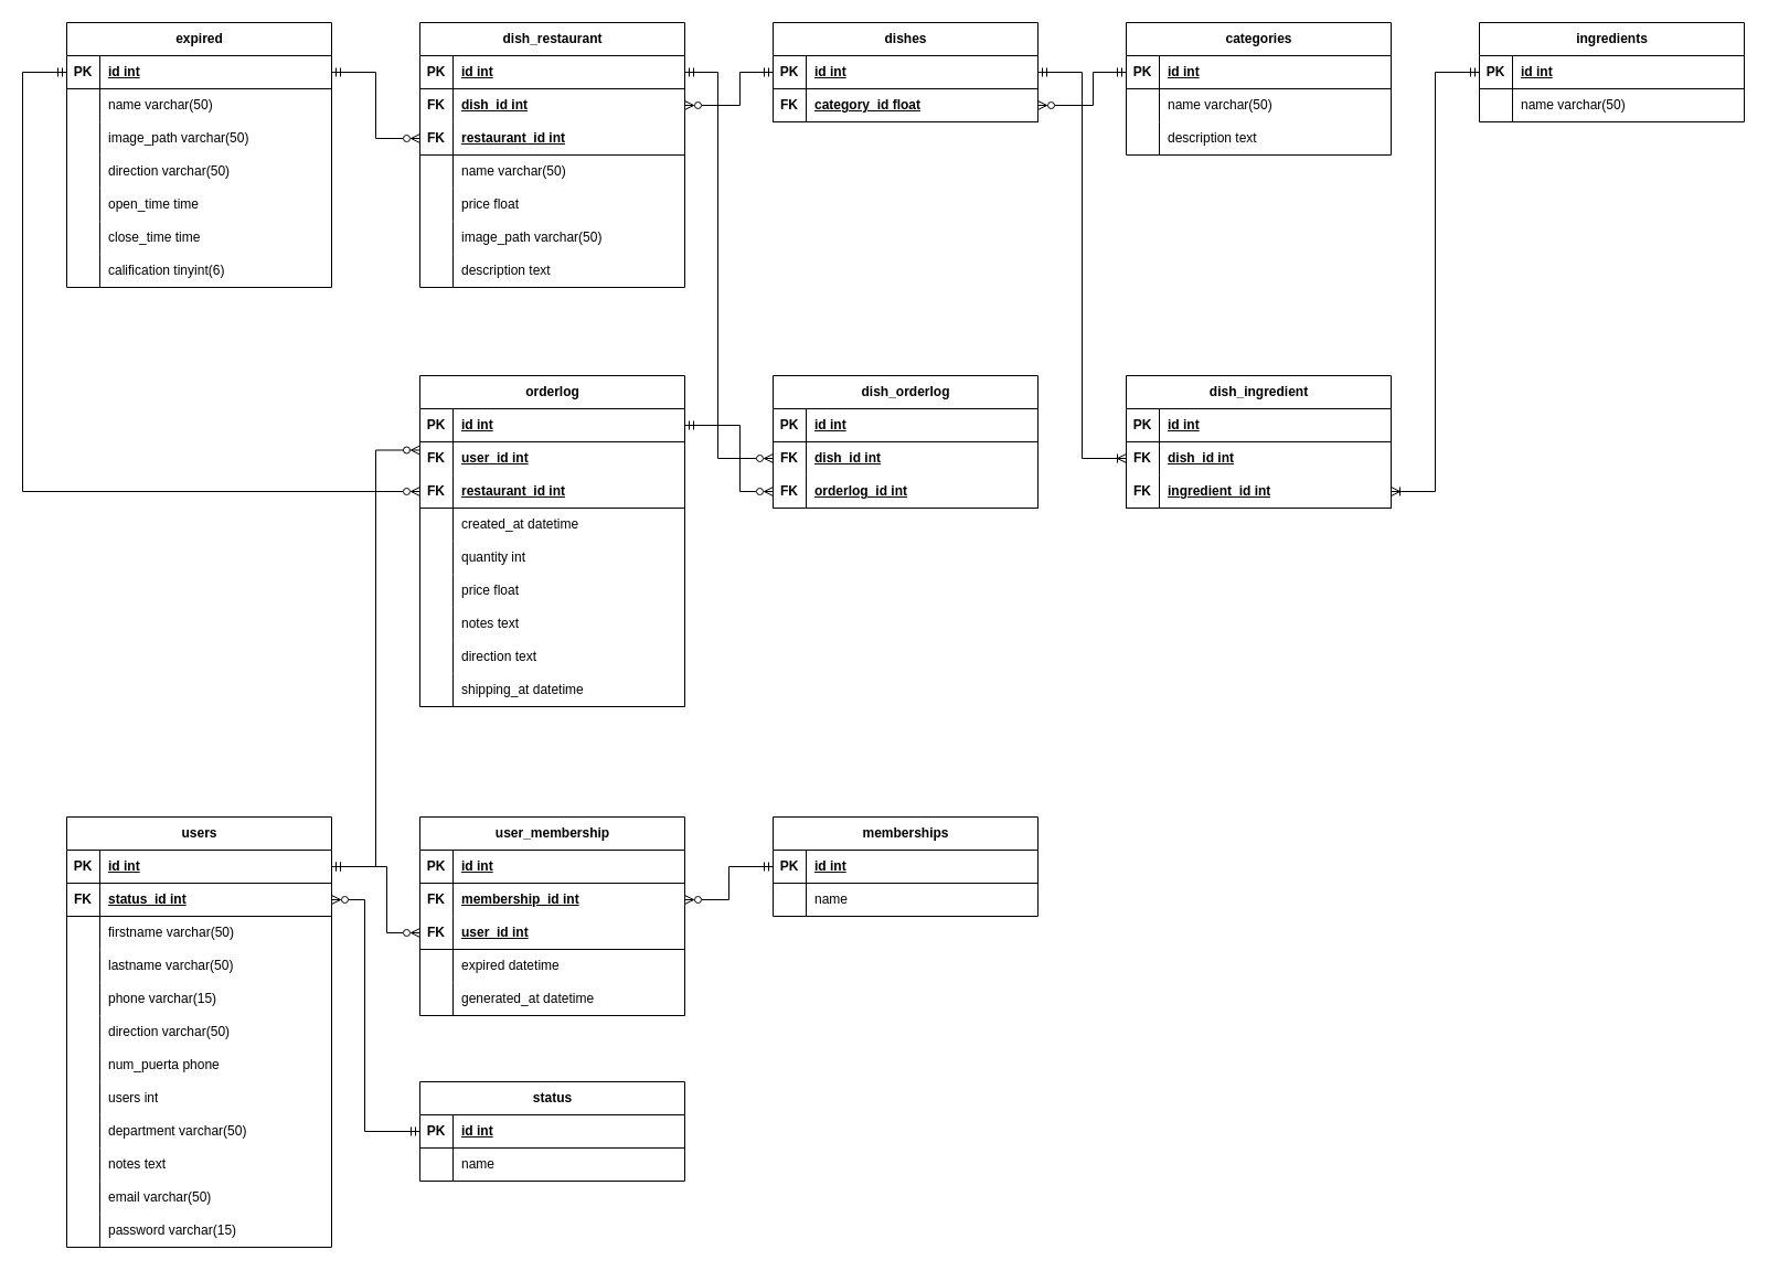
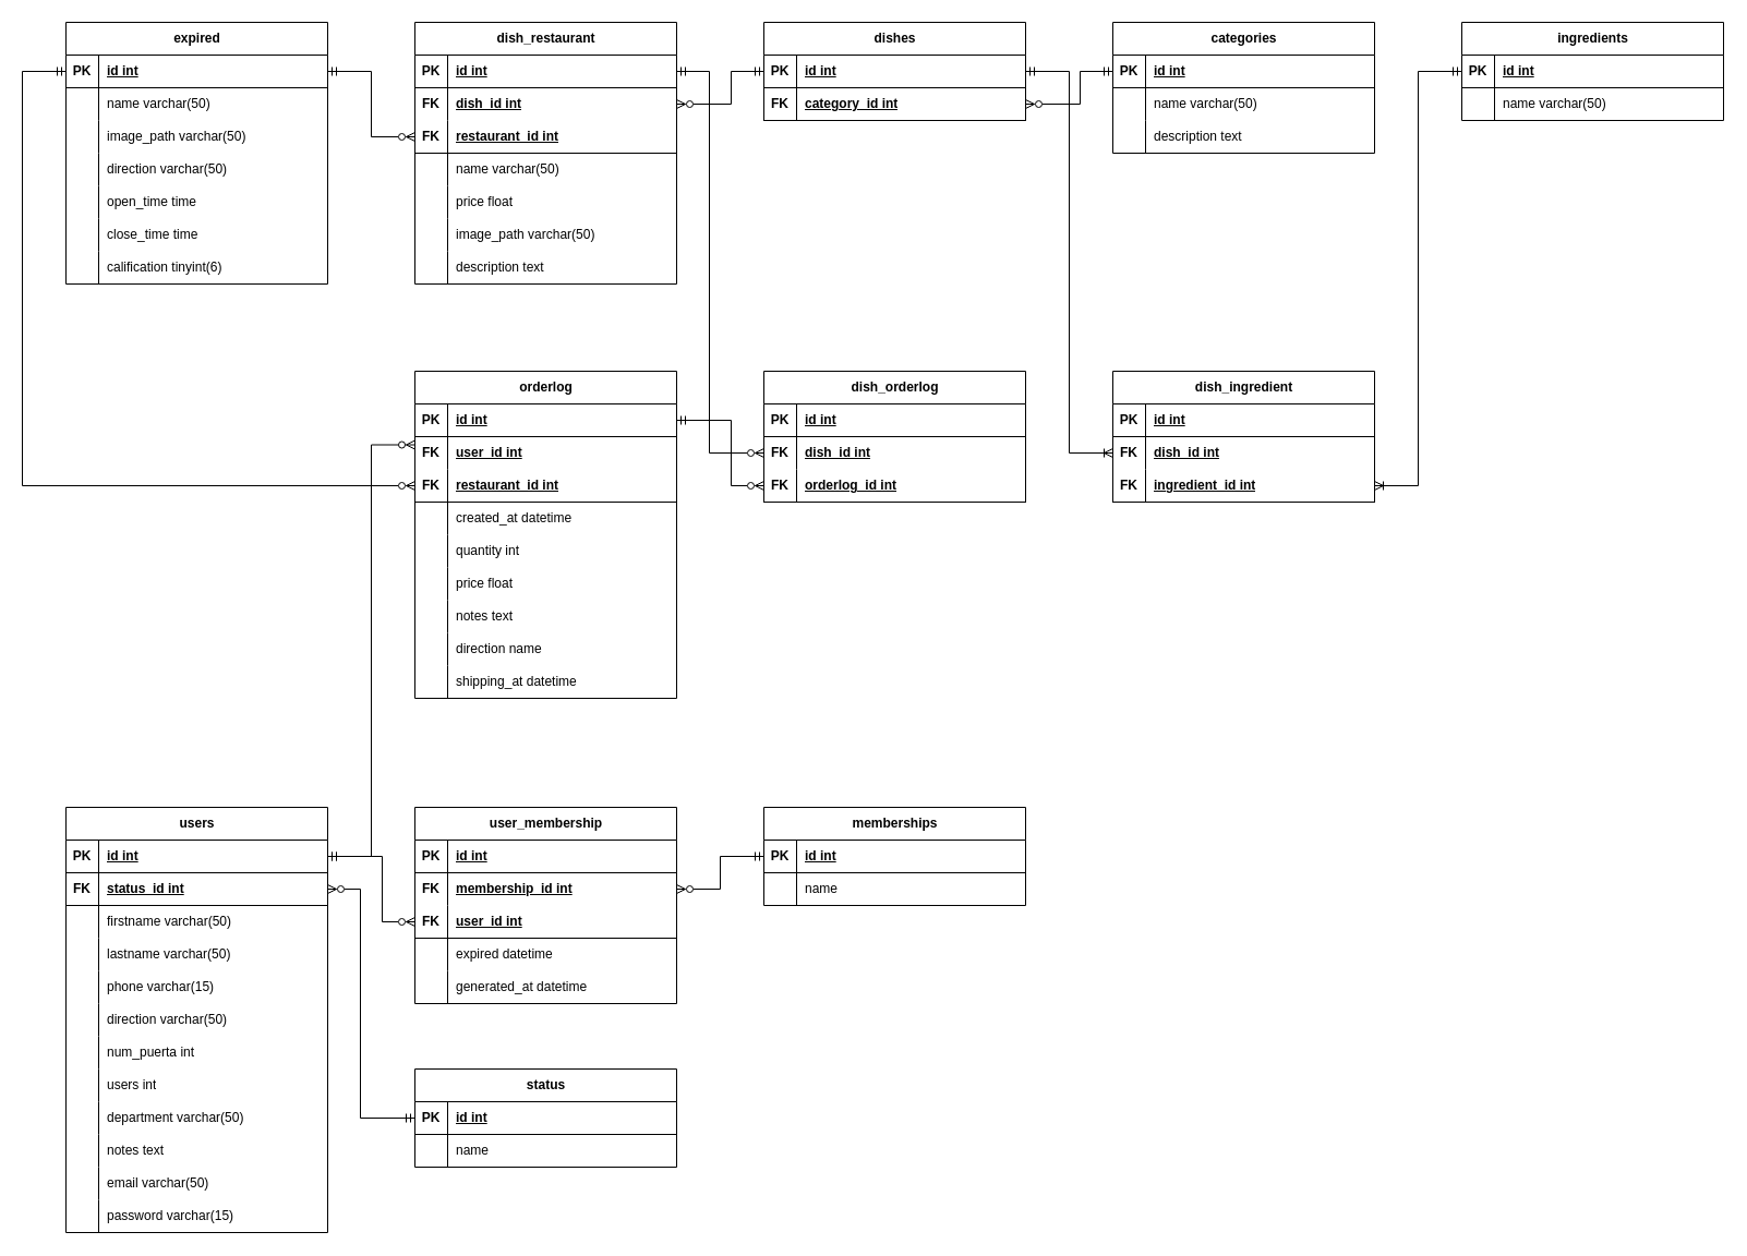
- <mxCell id="30" value="category_id float" style="shape=partialRectangle;connectable=1;fillColor=none;top=0;left=0;bottom=0;right=0;align=left;spacingLeft=6;fontStyle=5;overflow=hidden;whiteSpace=wrap;html=1;movable=1;resizable=1;rotatable=1;deletable=1;editable=1;locked=0;" vertex="1" parent="28"><mxGeometry x="30" width="210" height="30" as="geometry"><mxRectangle width="210" height="30" as="alternateBounds" /></mxGeometry></mxCell>
+ <mxCell id="30" value="category_id int" style="shape=partialRectangle;connectable=1;fillColor=none;top=0;left=0;bottom=0;right=0;align=left;spacingLeft=6;fontStyle=5;overflow=hidden;whiteSpace=wrap;html=1;movable=1;resizable=1;rotatable=1;deletable=1;editable=1;locked=0;" vertex="1" parent="28"><mxGeometry x="30" width="210" height="30" as="geometry"><mxRectangle width="210" height="30" as="alternateBounds" /></mxGeometry></mxCell>
- <mxCell id="119" value="direction text" style="shape=partialRectangle;connectable=1;fillColor=none;top=0;left=0;bottom=0;right=0;align=left;spacingLeft=6;overflow=hidden;whiteSpace=wrap;html=1;movable=1;resizable=1;rotatable=1;deletable=1;editable=1;locked=0;" vertex="1" parent="117"><mxGeometry x="30" width="210" height="30" as="geometry"><mxRectangle width="210" height="30" as="alternateBounds" /></mxGeometry></mxCell>
+ <mxCell id="119" value="direction name" style="shape=partialRectangle;connectable=1;fillColor=none;top=0;left=0;bottom=0;right=0;align=left;spacingLeft=6;overflow=hidden;whiteSpace=wrap;html=1;movable=1;resizable=1;rotatable=1;deletable=1;editable=1;locked=0;" vertex="1" parent="117"><mxGeometry x="30" width="210" height="30" as="geometry"><mxRectangle width="210" height="30" as="alternateBounds" /></mxGeometry></mxCell>
- <mxCell id="147" value="num_puerta phone" style="shape=partialRectangle;connectable=1;fillColor=none;top=0;left=0;bottom=0;right=0;align=left;spacingLeft=6;overflow=hidden;whiteSpace=wrap;html=1;movable=1;resizable=1;rotatable=1;deletable=1;editable=1;locked=0;" vertex="1" parent="145"><mxGeometry x="30" width="210" height="30" as="geometry"><mxRectangle width="210" height="30" as="alternateBounds" /></mxGeometry></mxCell>
+ <mxCell id="147" value="num_puerta int" style="shape=partialRectangle;connectable=1;fillColor=none;top=0;left=0;bottom=0;right=0;align=left;spacingLeft=6;overflow=hidden;whiteSpace=wrap;html=1;movable=1;resizable=1;rotatable=1;deletable=1;editable=1;locked=0;" vertex="1" parent="145"><mxGeometry x="30" width="210" height="30" as="geometry"><mxRectangle width="210" height="30" as="alternateBounds" /></mxGeometry></mxCell>
